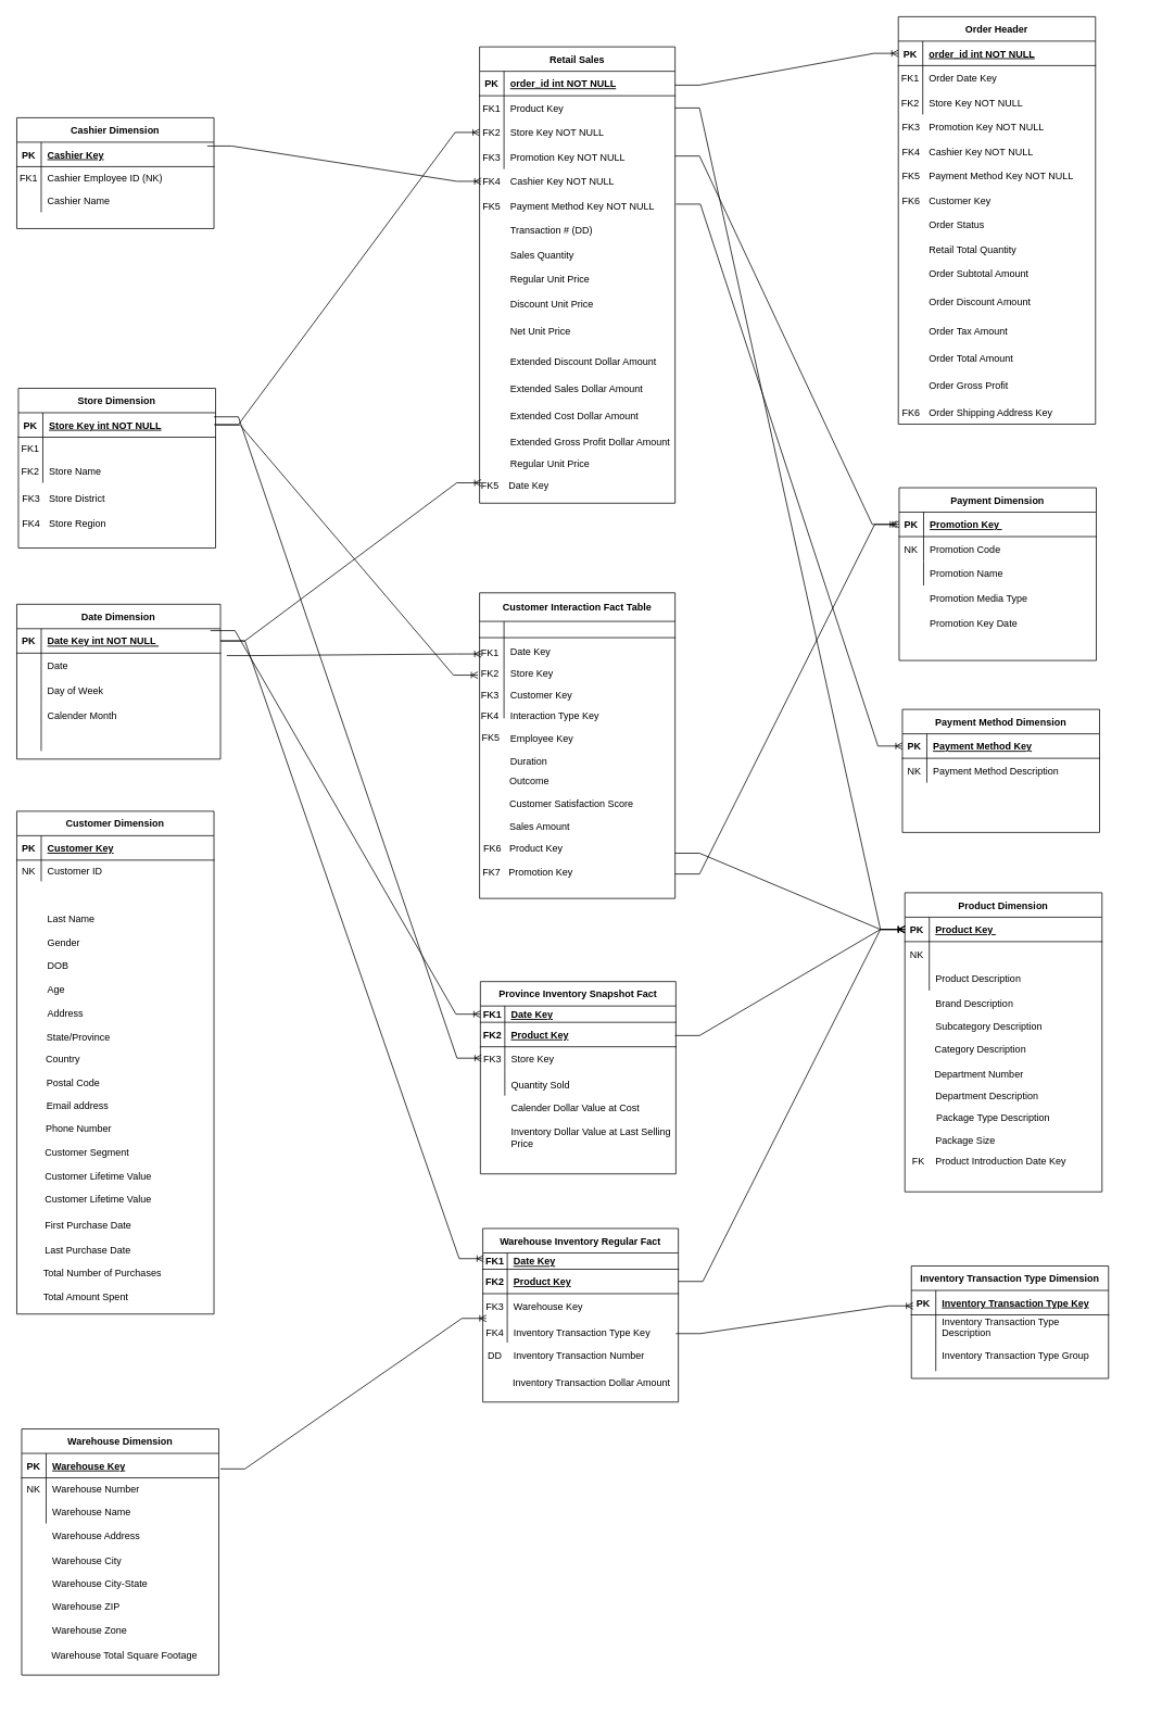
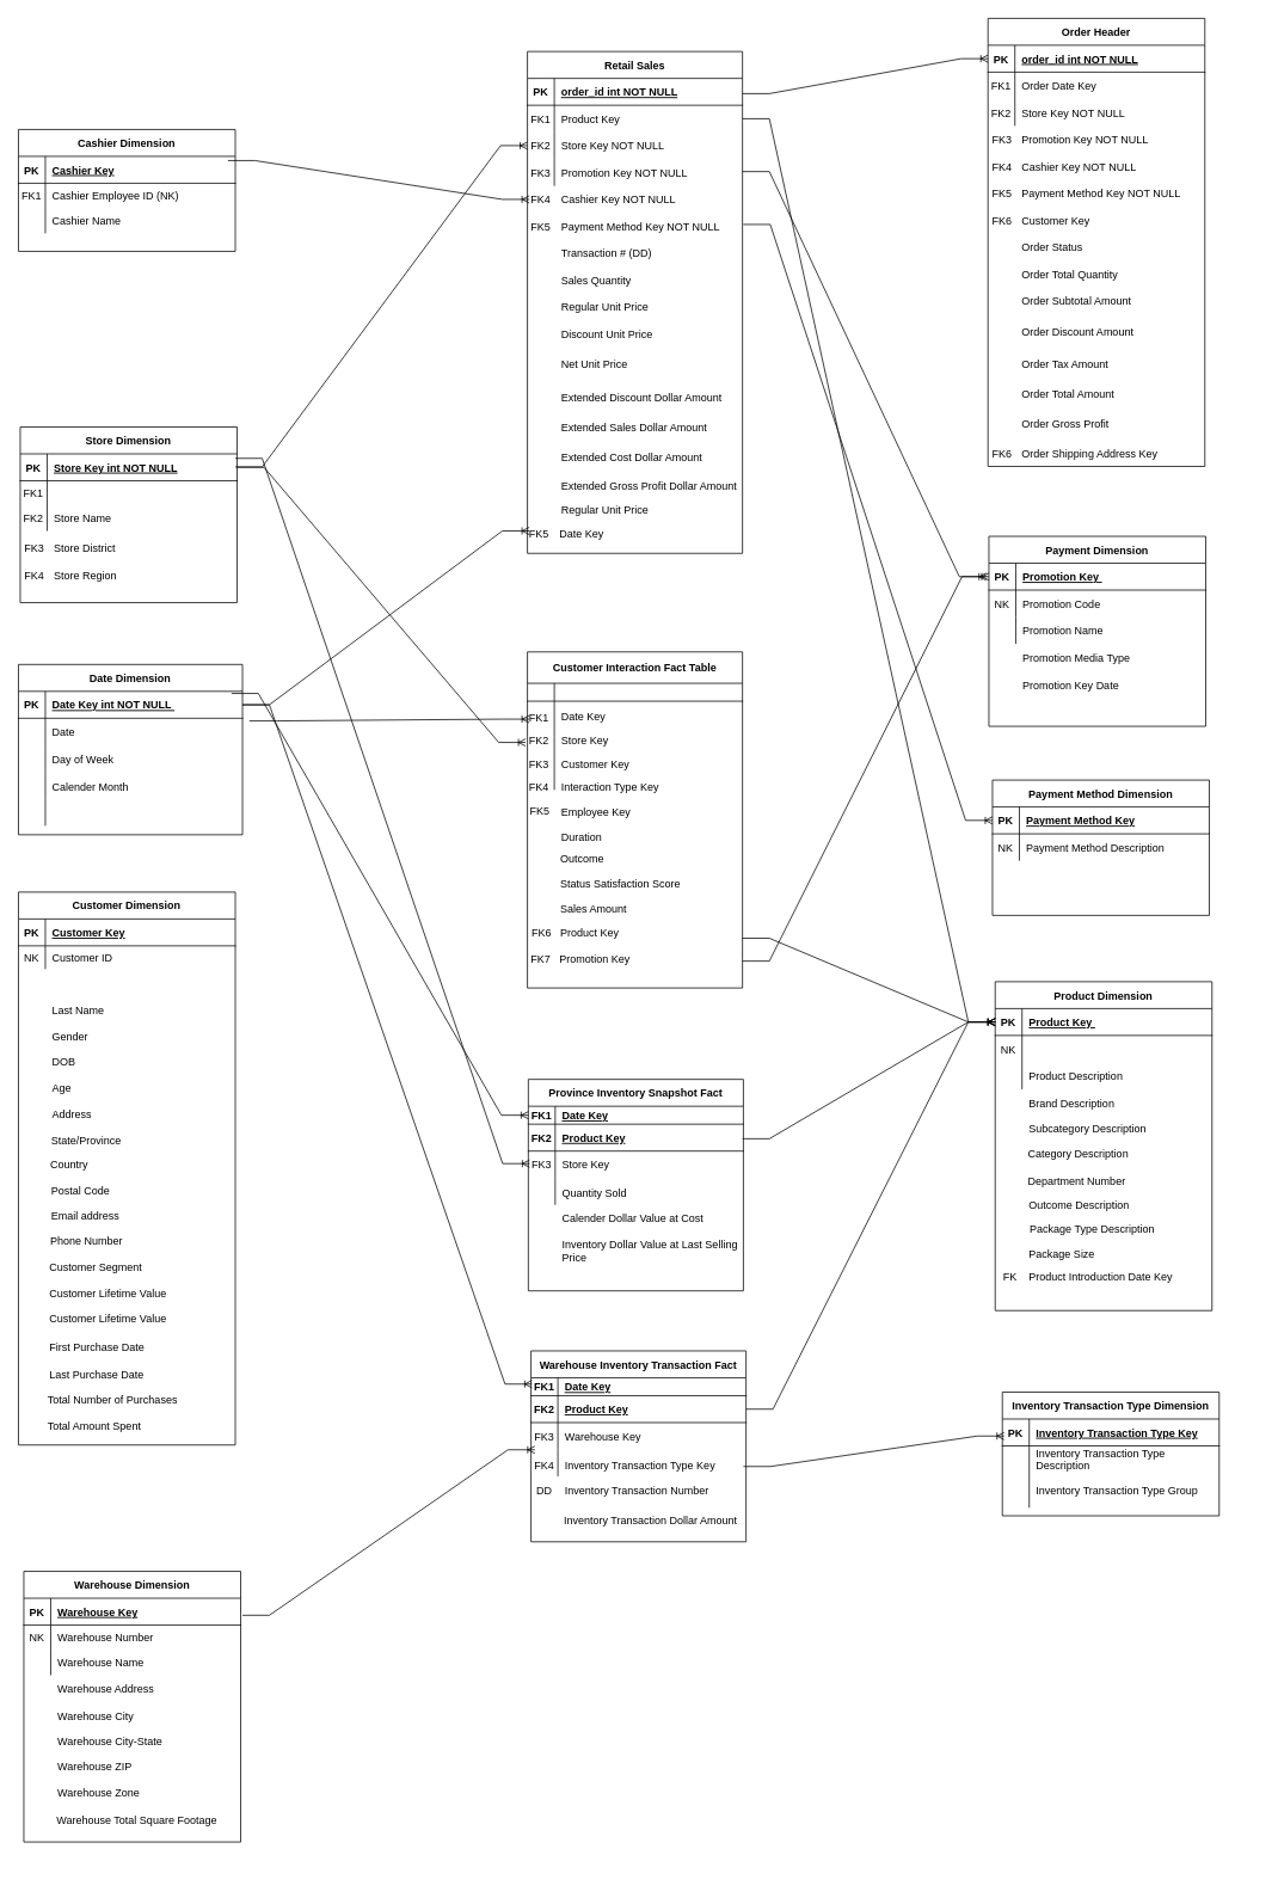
- <mxCell id="55" value="Retail Total Quantity" style="shape=partialRectangle;overflow=hidden;connectable=0;fillColor=none;top=0;left=0;bottom=0;right=0;align=left;spacingLeft=6;" vertex="1" parent="1"><mxGeometry x="1132" y="290" width="222" height="30" as="geometry"><mxRectangle width="220" height="30" as="alternateBounds" /></mxGeometry></mxCell>
+ <mxCell id="55" value="Order Total Quantity" style="shape=partialRectangle;overflow=hidden;connectable=0;fillColor=none;top=0;left=0;bottom=0;right=0;align=left;spacingLeft=6;" vertex="1" parent="1"><mxGeometry x="1132" y="290" width="222" height="30" as="geometry"><mxRectangle width="220" height="30" as="alternateBounds" /></mxGeometry></mxCell>
- <mxCell id="245" value="Customer Satisfaction Score" style="shape=partialRectangle;overflow=hidden;connectable=0;fillColor=none;top=0;left=0;bottom=0;right=0;align=left;spacingLeft=6;" vertex="1" parent="1"><mxGeometry x="617" y="971" width="220" height="30" as="geometry"><mxRectangle width="220" height="30" as="alternateBounds" /></mxGeometry></mxCell>
+ <mxCell id="245" value="Status Satisfaction Score" style="shape=partialRectangle;overflow=hidden;connectable=0;fillColor=none;top=0;left=0;bottom=0;right=0;align=left;spacingLeft=6;" vertex="1" parent="1"><mxGeometry x="617" y="971" width="220" height="30" as="geometry"><mxRectangle width="220" height="30" as="alternateBounds" /></mxGeometry></mxCell>
- <mxCell id="183" value="Department Description" style="shape=partialRectangle;overflow=hidden;connectable=0;fillColor=none;top=0;left=0;bottom=0;right=0;align=left;spacingLeft=6;" vertex="1" parent="1"><mxGeometry x="1140" y="1328" width="222" height="32" as="geometry"><mxRectangle width="220" height="30" as="alternateBounds" /></mxGeometry></mxCell>
+ <mxCell id="183" value="Outcome Description" style="shape=partialRectangle;overflow=hidden;connectable=0;fillColor=none;top=0;left=0;bottom=0;right=0;align=left;spacingLeft=6;" vertex="1" parent="1"><mxGeometry x="1140" y="1328" width="222" height="32" as="geometry"><mxRectangle width="220" height="30" as="alternateBounds" /></mxGeometry></mxCell>
- <mxCell id="124" value="Warehouse Inventory Regular Fact" style="shape=table;startSize=30;container=1;collapsible=1;childLayout=tableLayout;fixedRows=1;rowLines=0;fontStyle=1;align=center;resizeLast=1;" vertex="1" parent="1"><mxGeometry x="592" y="1507" width="240" height="213" as="geometry" /></mxCell>
+ <mxCell id="124" value="Warehouse Inventory Transaction Fact" style="shape=table;startSize=30;container=1;collapsible=1;childLayout=tableLayout;fixedRows=1;rowLines=0;fontStyle=1;align=center;resizeLast=1;" vertex="1" parent="1"><mxGeometry x="592" y="1507" width="240" height="213" as="geometry" /></mxCell>
